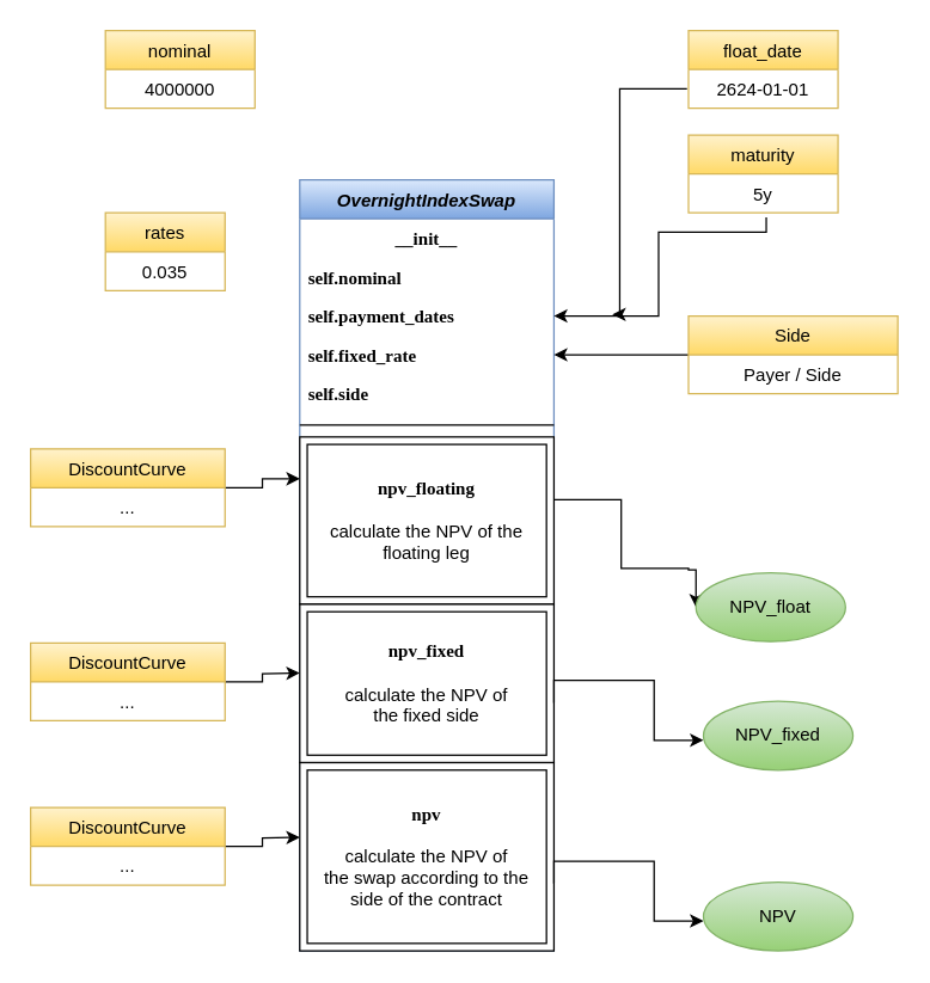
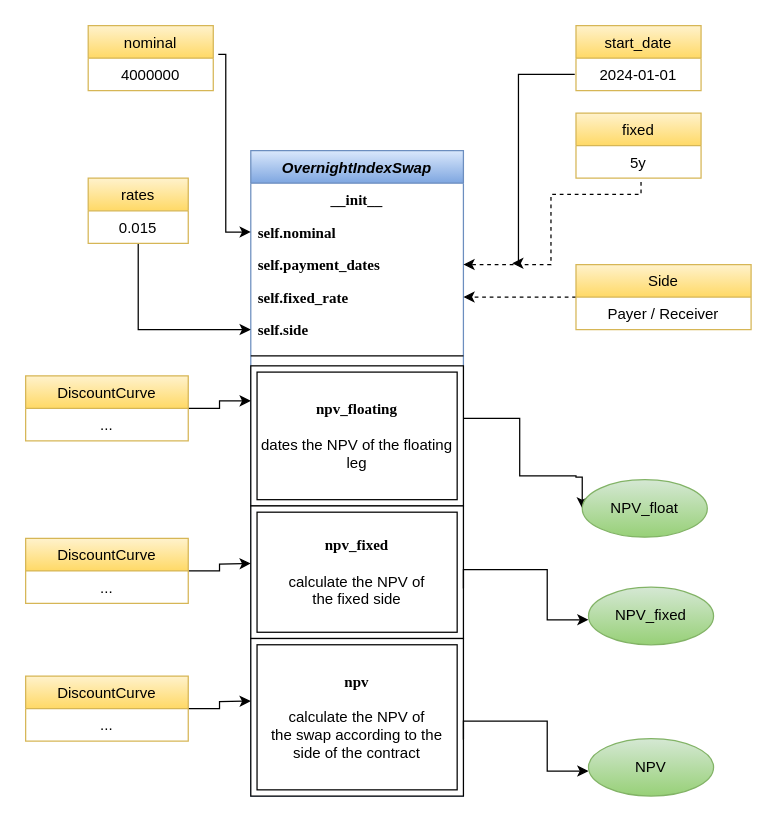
- <mxCell id="17" value="float_date" style="swimlane;fontStyle=0;align=center;verticalAlign=top;childLayout=stackLayout;horizontal=1;startSize=26;horizontalStack=0;resizeParent=1;resizeLast=0;collapsible=1;marginBottom=0;rounded=0;shadow=0;strokeWidth=1;fillColor=#fff2cc;gradientColor=#ffd966;strokeColor=#d6b656;" parent="1" vertex="1"><mxGeometry x="460" y="20" width="100" height="52" as="geometry"><mxRectangle x="550" y="140" width="160" height="26" as="alternateBounds" /></mxGeometry></mxCell>
+ <mxCell id="17" value="start_date" style="swimlane;fontStyle=0;align=center;verticalAlign=top;childLayout=stackLayout;horizontal=1;startSize=26;horizontalStack=0;resizeParent=1;resizeLast=0;collapsible=1;marginBottom=0;rounded=0;shadow=0;strokeWidth=1;fillColor=#fff2cc;gradientColor=#ffd966;strokeColor=#d6b656;" parent="1" vertex="1"><mxGeometry x="460" y="20" width="100" height="52" as="geometry"><mxRectangle x="550" y="140" width="160" height="26" as="alternateBounds" /></mxGeometry></mxCell>
- <mxCell id="18" value="2624-01-01" style="text;align=center;verticalAlign=top;spacingLeft=4;spacingRight=4;overflow=hidden;rotatable=0;points=[[0,0.5],[1,0.5]];portConstraint=eastwest;" parent="17" vertex="1"><mxGeometry y="26" width="100" height="26" as="geometry" /></mxCell>
+ <mxCell id="18" value="2024-01-01" style="text;align=center;verticalAlign=top;spacingLeft=4;spacingRight=4;overflow=hidden;rotatable=0;points=[[0,0.5],[1,0.5]];portConstraint=eastwest;" parent="17" vertex="1"><mxGeometry y="26" width="100" height="26" as="geometry" /></mxCell>
- <mxCell id="12" value="maturity" style="swimlane;fontStyle=0;align=center;verticalAlign=top;childLayout=stackLayout;horizontal=1;startSize=26;horizontalStack=0;resizeParent=1;resizeLast=0;collapsible=1;marginBottom=0;rounded=0;shadow=0;strokeWidth=1;fillColor=#fff2cc;gradientColor=#ffd966;strokeColor=#d6b656;" parent="1" vertex="1"><mxGeometry x="460" y="90" width="100" height="52" as="geometry"><mxRectangle x="550" y="140" width="160" height="26" as="alternateBounds" /></mxGeometry></mxCell>
+ <mxCell id="12" value="fixed" style="swimlane;fontStyle=0;align=center;verticalAlign=top;childLayout=stackLayout;horizontal=1;startSize=26;horizontalStack=0;resizeParent=1;resizeLast=0;collapsible=1;marginBottom=0;rounded=0;shadow=0;strokeWidth=1;fillColor=#fff2cc;gradientColor=#ffd966;strokeColor=#d6b656;" parent="1" vertex="1"><mxGeometry x="460" y="90" width="100" height="52" as="geometry"><mxRectangle x="550" y="140" width="160" height="26" as="alternateBounds" /></mxGeometry></mxCell>
+ <mxCell id="27" style="edgeStyle=orthogonalEdgeStyle;rounded=0;orthogonalLoop=1;jettySize=auto;html=1;entryX=0;entryY=0.5;entryDx=0;entryDy=0;exitX=1.04;exitY=-0.115;exitDx=0;exitDy=0;exitPerimeter=0;" edge="1" parent="1" source="29" target="4"><mxGeometry relative="1" as="geometry"><Array as="points"><mxPoint x="180" y="43" /><mxPoint x="180" y="185" /></Array></mxGeometry></mxCell>
- <mxCell id="20" style="edgeStyle=orthogonalEdgeStyle;rounded=0;orthogonalLoop=1;jettySize=auto;html=1;exitX=0.52;exitY=1.115;exitDx=0;exitDy=0;exitPerimeter=0;entryX=1;entryY=0.5;entryDx=0;entryDy=0;" parent="1" source="13" target="5" edge="1"><mxGeometry relative="1" as="geometry"><Array as="points"><mxPoint x="512" y="155" /><mxPoint x="440" y="155" /><mxPoint x="440" y="211" /></Array><mxPoint x="540" y="155" as="sourcePoint" /><mxPoint x="420" y="211" as="targetPoint" /></mxGeometry></mxCell>
+ <mxCell id="20" style="edgeStyle=orthogonalEdgeStyle;rounded=0;orthogonalLoop=1;jettySize=auto;html=1;exitX=0.52;exitY=1.115;exitDx=0;exitDy=0;exitPerimeter=0;entryX=1;entryY=0.5;entryDx=0;entryDy=0;dashed=1;" parent="1" source="13" target="5" edge="1"><mxGeometry relative="1" as="geometry"><Array as="points"><mxPoint x="512" y="155" /><mxPoint x="440" y="155" /><mxPoint x="440" y="211" /></Array><mxPoint x="540" y="155" as="sourcePoint" /><mxPoint x="420" y="211" as="targetPoint" /></mxGeometry></mxCell>
- <mxCell id="32" value="0.035" style="text;align=center;verticalAlign=top;spacingLeft=4;spacingRight=4;overflow=hidden;rotatable=0;points=[[0,0.5],[1,0.5]];portConstraint=eastwest;" vertex="1" parent="31"><mxGeometry y="26" width="80" height="26" as="geometry" /></mxCell>
+ <mxCell id="32" value="0.015" style="text;align=center;verticalAlign=top;spacingLeft=4;spacingRight=4;overflow=hidden;rotatable=0;points=[[0,0.5],[1,0.5]];portConstraint=eastwest;" vertex="1" parent="31"><mxGeometry y="26" width="80" height="26" as="geometry" /></mxCell>
- <mxCell id="14" style="edgeStyle=orthogonalEdgeStyle;rounded=0;orthogonalLoop=1;jettySize=auto;html=1;entryX=1;entryY=0.5;entryDx=0;entryDy=0;" parent="1" source="15" target="6" edge="1"><mxGeometry relative="1" as="geometry" /></mxCell>
+ <mxCell id="14" style="edgeStyle=orthogonalEdgeStyle;rounded=0;orthogonalLoop=1;jettySize=auto;html=1;entryX=1;entryY=0.5;entryDx=0;entryDy=0;dashed=1;" parent="1" source="15" target="6" edge="1"><mxGeometry relative="1" as="geometry" /></mxCell>
- <mxCell id="16" value="Payer / Side" style="text;align=center;verticalAlign=top;spacingLeft=4;spacingRight=4;overflow=hidden;rotatable=0;points=[[0,0.5],[1,0.5]];portConstraint=eastwest;" parent="15" vertex="1"><mxGeometry y="26" width="140" height="26" as="geometry" /></mxCell>
+ <mxCell id="16" value="Payer / Receiver" style="text;align=center;verticalAlign=top;spacingLeft=4;spacingRight=4;overflow=hidden;rotatable=0;points=[[0,0.5],[1,0.5]];portConstraint=eastwest;" parent="15" vertex="1"><mxGeometry y="26" width="140" height="26" as="geometry" /></mxCell>
+ <mxCell id="30" style="edgeStyle=orthogonalEdgeStyle;rounded=0;orthogonalLoop=1;jettySize=auto;html=1;entryX=0;entryY=0.5;entryDx=0;entryDy=0;" edge="1" parent="1" source="31" target="7"><mxGeometry relative="1" as="geometry" /></mxCell>
- <mxCell id="9" value="&lt;font face=&quot;Lucida Console&quot;&gt;&lt;b&gt;npv_floating&lt;/b&gt;&lt;/font&gt;&lt;br&gt;&lt;br&gt;&lt;font style=&quot;&quot; face=&quot;Helvetica&quot;&gt;calculate the NPV of the floating leg&lt;/font&gt;" style="shape=ext;margin=3;double=1;whiteSpace=wrap;html=1;align=center;" parent="2" vertex="1"><mxGeometry y="172" width="170" height="112" as="geometry" /></mxCell>
+ <mxCell id="9" value="&lt;font face=&quot;Lucida Console&quot;&gt;&lt;b&gt;npv_floating&lt;/b&gt;&lt;/font&gt;&lt;br&gt;&lt;br&gt;&lt;font style=&quot;&quot; face=&quot;Helvetica&quot;&gt;dates the NPV of the floating leg&lt;/font&gt;" style="shape=ext;margin=3;double=1;whiteSpace=wrap;html=1;align=center;" parent="2" vertex="1"><mxGeometry y="172" width="170" height="112" as="geometry" /></mxCell>
